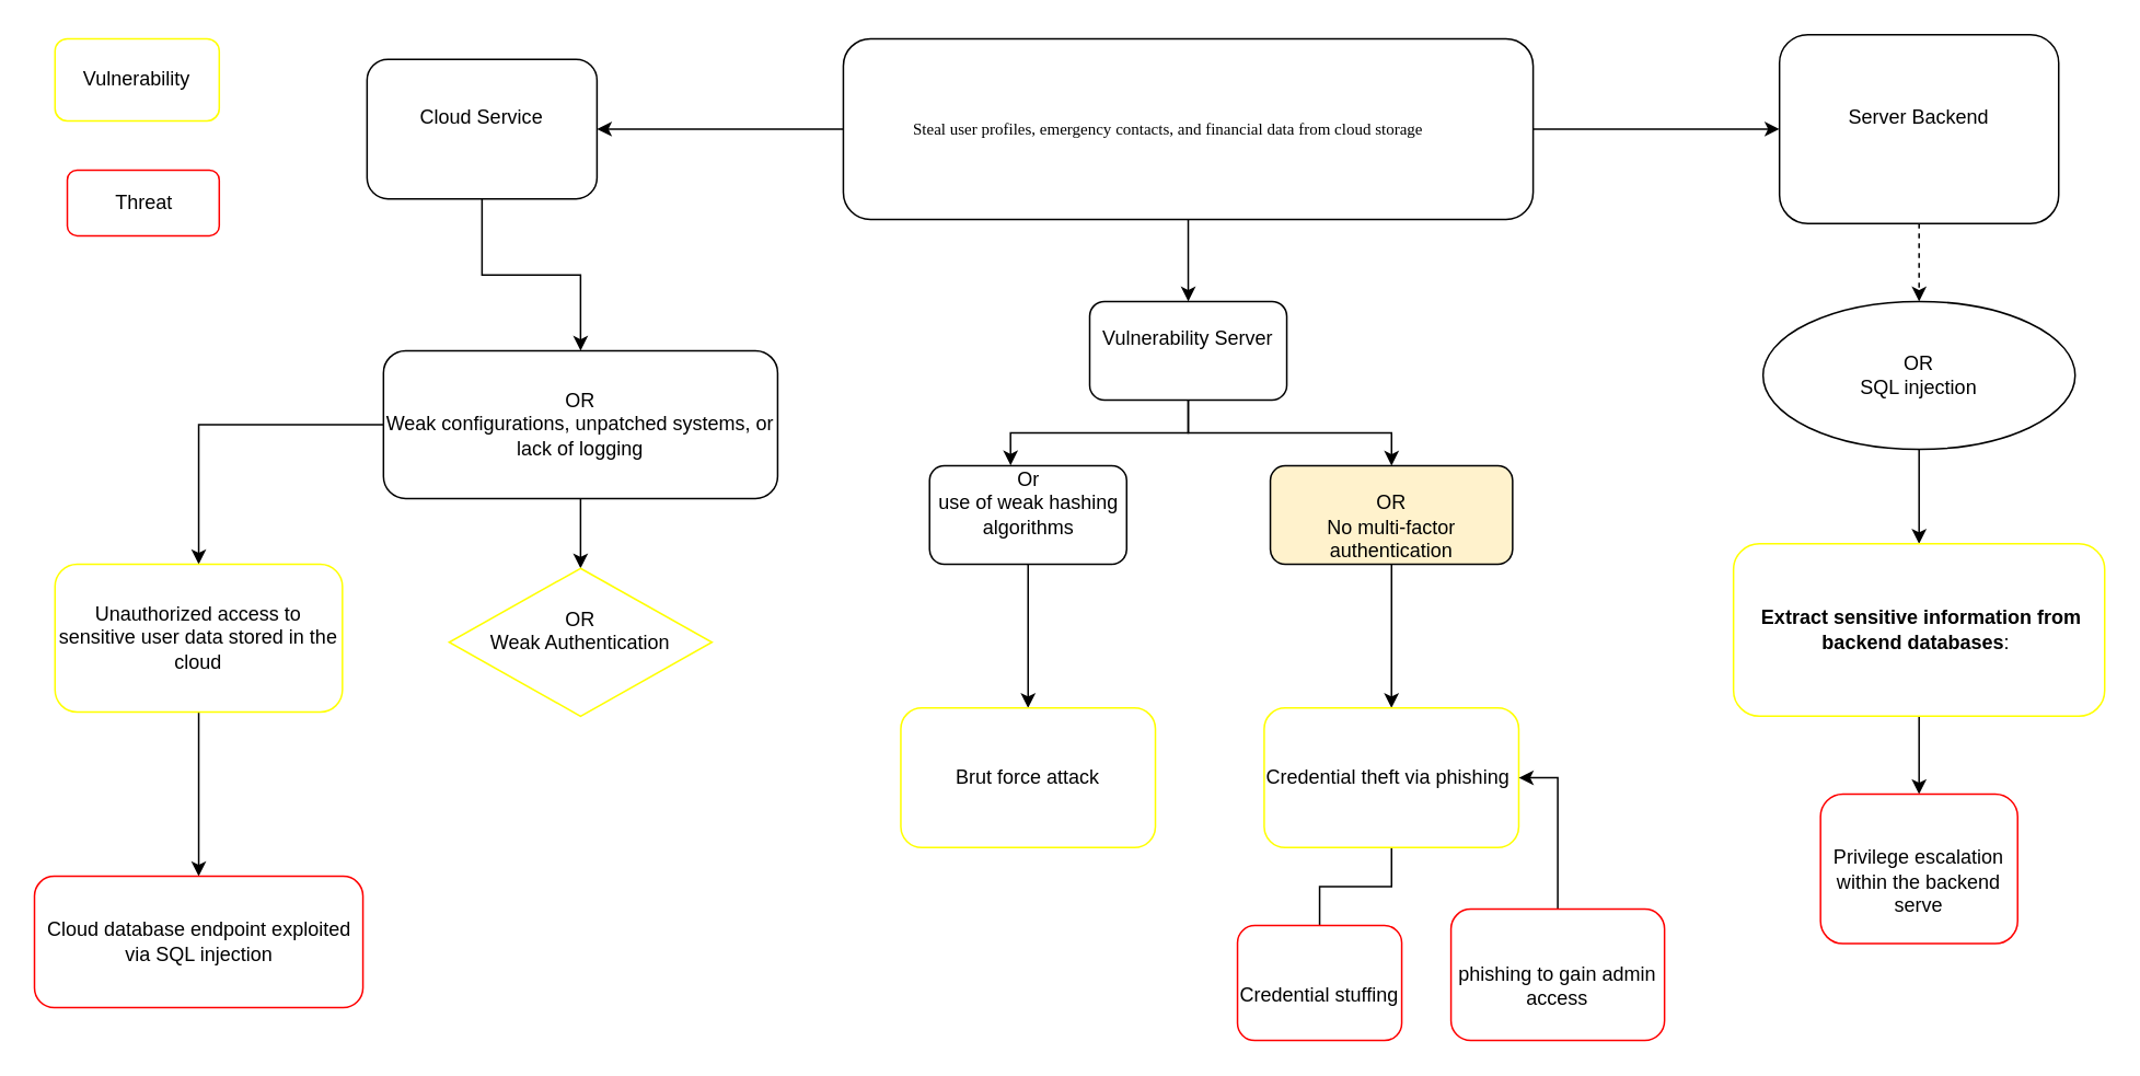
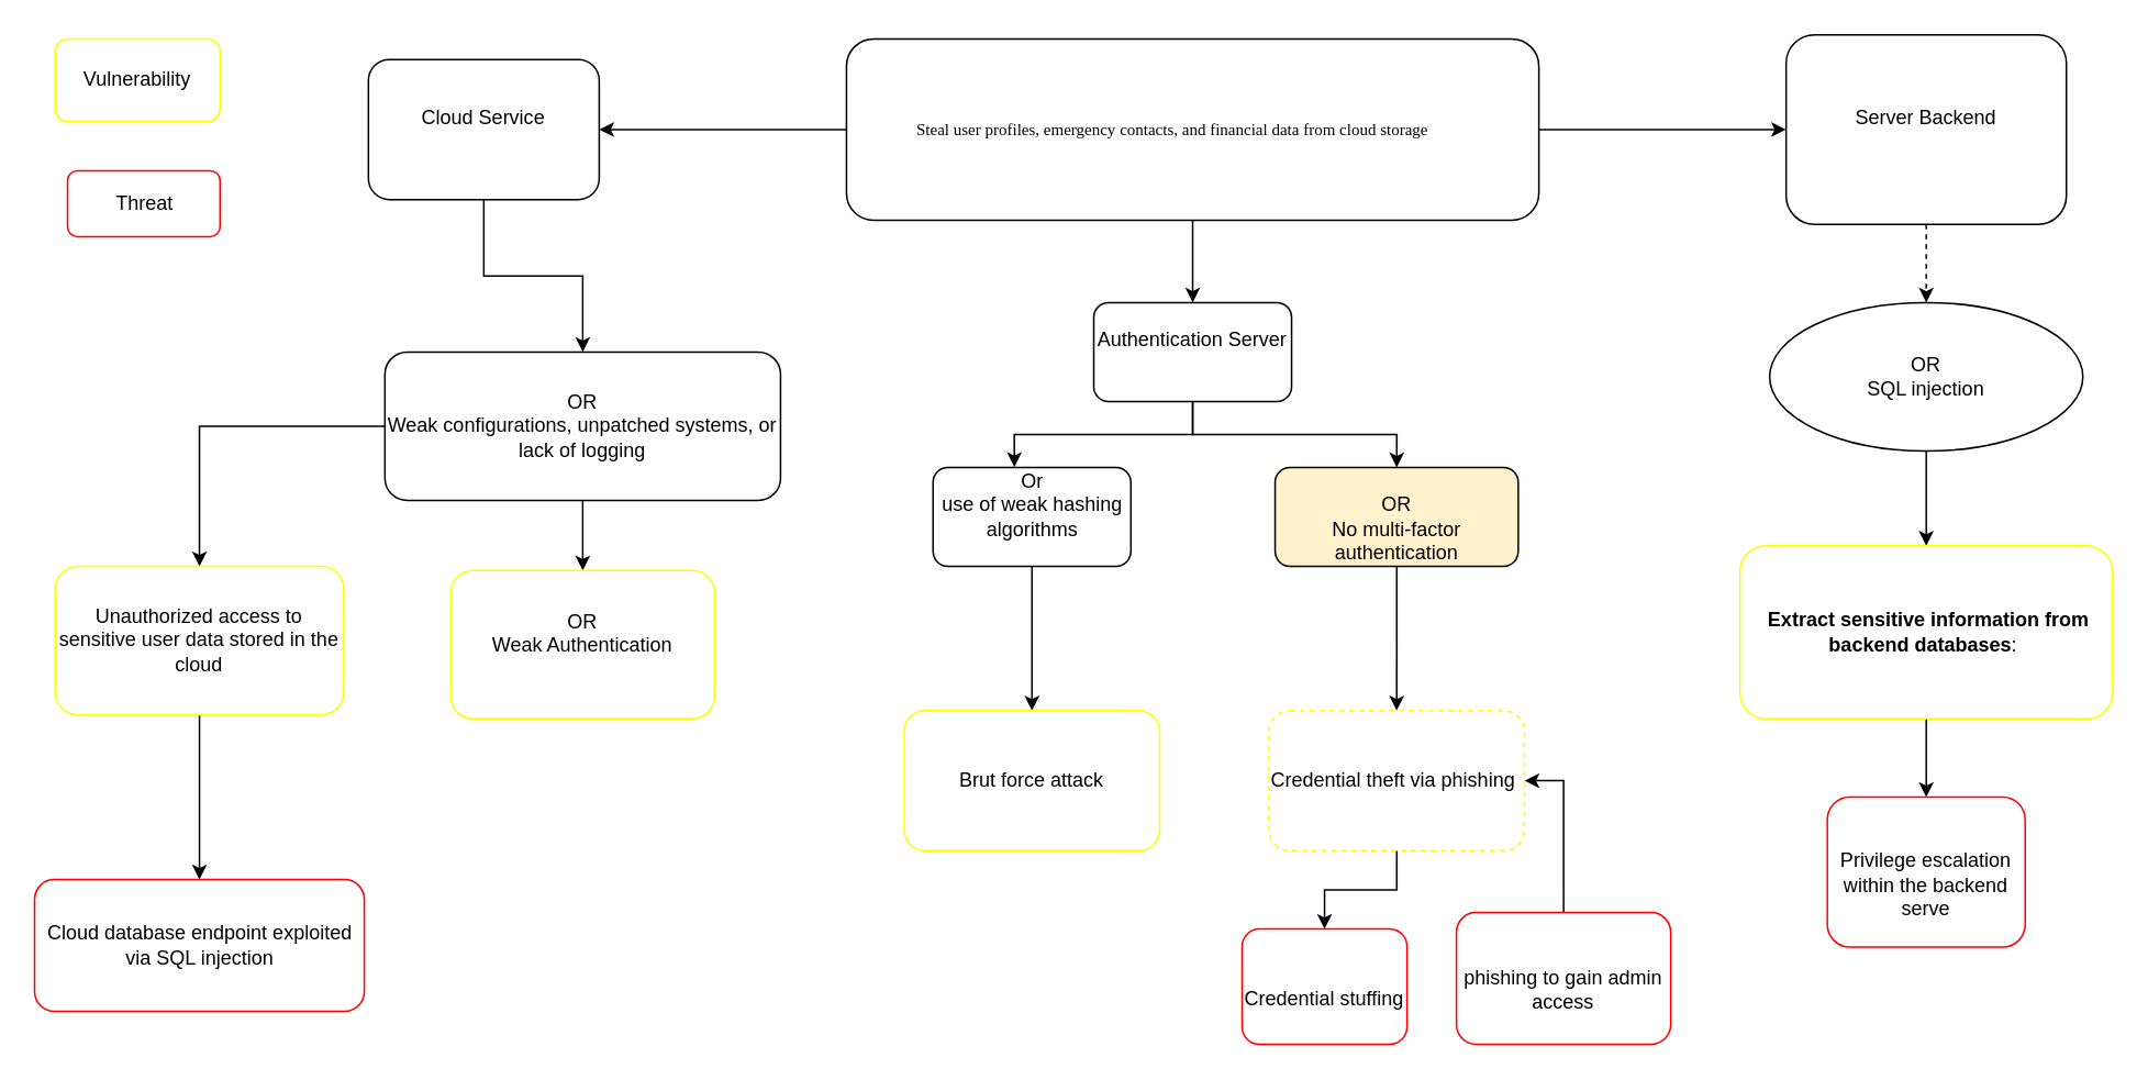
- <mxCell id="30" value="&#10;Vulnerability Server&#10;&#10;" style="rounded=1;whiteSpace=wrap;html=1;" vertex="1" parent="1"><mxGeometry x="663" y="183" width="120" height="60" as="geometry" /></mxCell>
+ <mxCell id="30" value="&#10;Authentication Server&#10;&#10;" style="rounded=1;whiteSpace=wrap;html=1;" vertex="1" parent="1"><mxGeometry x="663" y="183" width="120" height="60" as="geometry" /></mxCell>
- <mxCell id="11" value="OR&lt;br&gt;Weak Authentication&lt;div&gt;&lt;br/&gt;&lt;/div&gt;" style="rhombus;whiteSpace=wrap;html=1;strokeColor=yellow;" vertex="1" parent="1"><mxGeometry x="273" y="345.5" width="160" height="90" as="geometry" /></mxCell>
+ <mxCell id="11" value="OR&lt;br&gt;Weak Authentication&lt;div&gt;&lt;br/&gt;&lt;/div&gt;" style="rounded=1;whiteSpace=wrap;html=1;strokeColor=yellow;" vertex="1" parent="1"><mxGeometry x="273" y="345.5" width="160" height="90" as="geometry" /></mxCell>
- <mxCell id="21" value="&lt;div&gt;Credential theft via phishing&amp;nbsp;&lt;/div&gt;" style="rounded=1;whiteSpace=wrap;html=1;strokeColor=yellow;" vertex="1" parent="1"><mxGeometry x="769.25" y="430.5" width="155" height="85" as="geometry" /></mxCell>
+ <mxCell id="21" value="&lt;div&gt;Credential theft via phishing&amp;nbsp;&lt;/div&gt;" style="rounded=1;whiteSpace=wrap;html=1;strokeColor=yellow;dashed=1;" vertex="1" parent="1"><mxGeometry x="769.25" y="430.5" width="155" height="85" as="geometry" /></mxCell>
- <mxCell id="20" style="edgeStyle=orthogonalEdgeStyle;rounded=0;orthogonalLoop=1;jettySize=auto;html=1;endArrow=none;" edge="1" parent="1" source="21" target="22"><mxGeometry relative="1" as="geometry"><mxPoint x="763" y="598" as="sourcePoint" /></mxGeometry></mxCell>
+ <mxCell id="20" style="edgeStyle=orthogonalEdgeStyle;rounded=0;orthogonalLoop=1;jettySize=auto;html=1;" edge="1" parent="1" source="21" target="22"><mxGeometry relative="1" as="geometry"><mxPoint x="763" y="598" as="sourcePoint" /></mxGeometry></mxCell>
